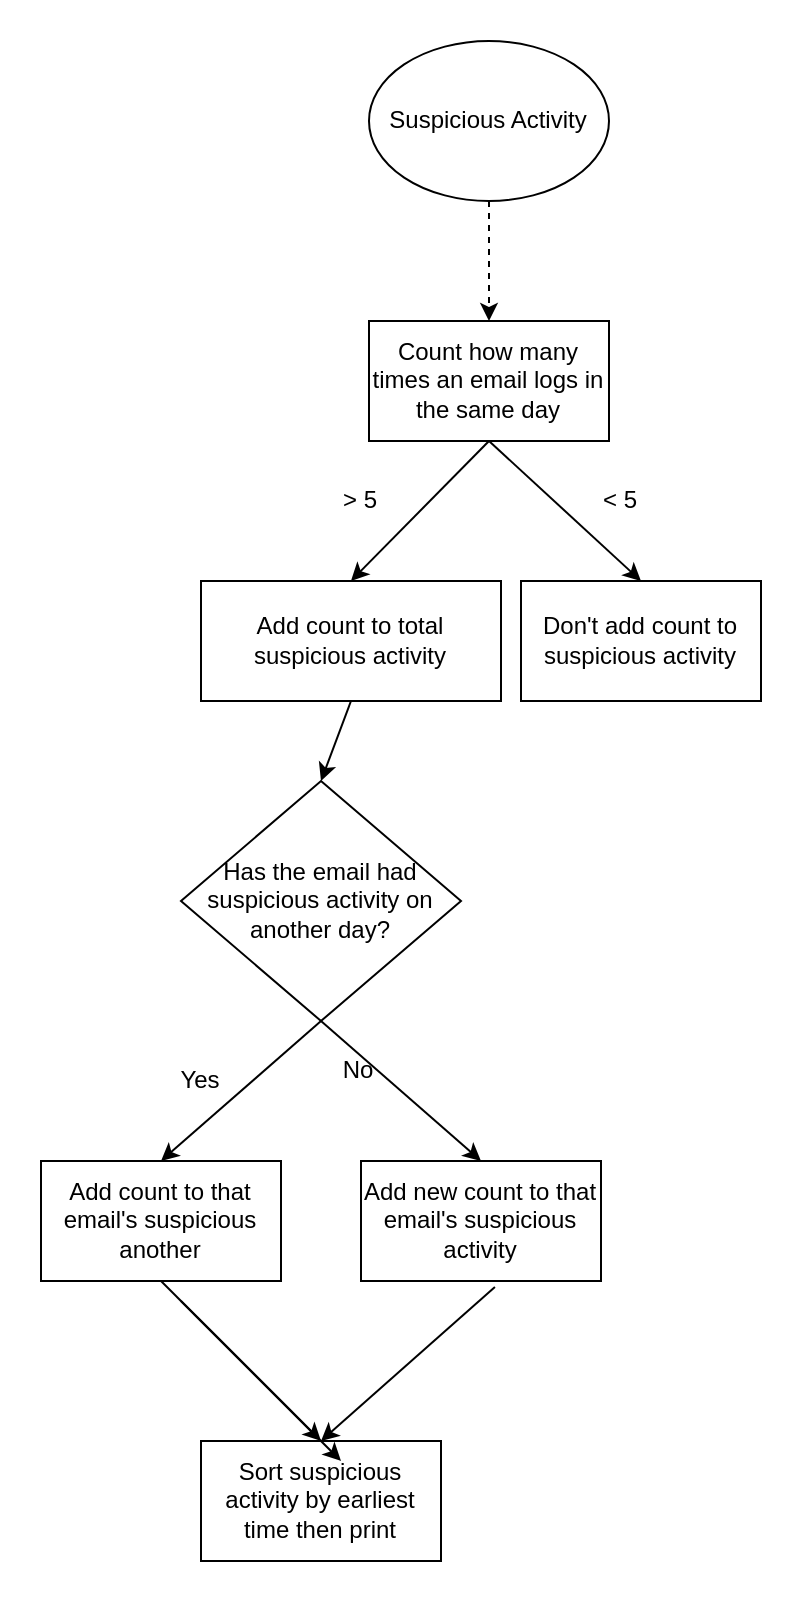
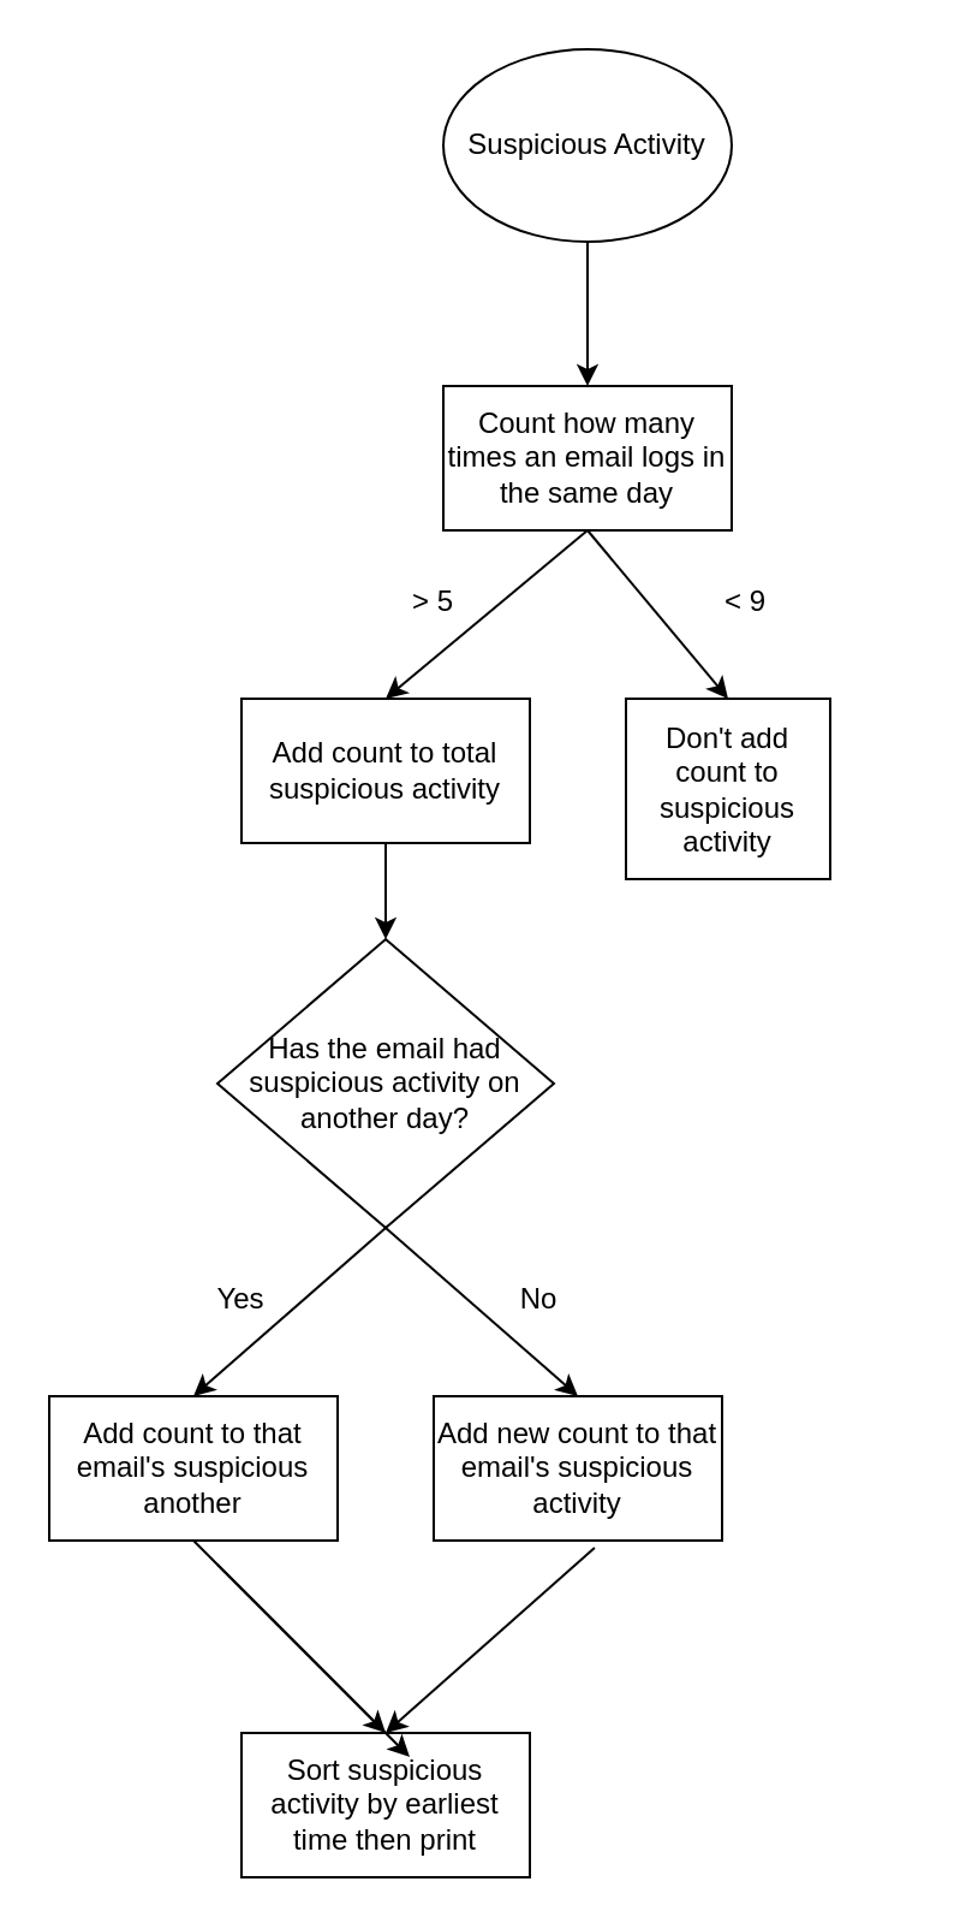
- <mxCell id="4" value="" style="endArrow=classic;html=1;exitX=0.5;exitY=1;exitDx=0;exitDy=0;entryX=0.5;entryY=0;entryDx=0;entryDy=0;dashed=1;" edge="1" parent="1" source="2" target="3"><mxGeometry width="50" height="50" relative="1" as="geometry"><mxPoint x="220" y="410" as="sourcePoint" /><mxPoint x="270" y="360" as="targetPoint" /></mxGeometry></mxCell>
+ <mxCell id="4" value="" style="endArrow=classic;html=1;exitX=0.5;exitY=1;exitDx=0;exitDy=0;entryX=0.5;entryY=0;entryDx=0;entryDy=0;" edge="1" parent="1" source="2" target="3"><mxGeometry width="50" height="50" relative="1" as="geometry"><mxPoint x="220" y="410" as="sourcePoint" /><mxPoint x="270" y="360" as="targetPoint" /></mxGeometry></mxCell>
- <mxCell id="9" value="&amp;lt; 5" style="text;html=1;strokeColor=none;fillColor=none;align=center;verticalAlign=middle;whiteSpace=wrap;rounded=0;" vertex="1" parent="1"><mxGeometry x="290" y="240" width="40" height="20" as="geometry" /></mxCell>
+ <mxCell id="9" value="&amp;lt; 9" style="text;html=1;strokeColor=none;fillColor=none;align=center;verticalAlign=middle;whiteSpace=wrap;rounded=0;" vertex="1" parent="1"><mxGeometry x="290" y="240" width="40" height="20" as="geometry" /></mxCell>
- <mxCell id="6" value="Add count to total suspicious activity" style="rounded=0;whiteSpace=wrap;html=1;" vertex="1" parent="1"><mxGeometry x="100" y="290" width="150" height="60" as="geometry" /></mxCell>
+ <mxCell id="6" value="Add count to total suspicious activity" style="rounded=0;whiteSpace=wrap;html=1;" vertex="1" parent="1"><mxGeometry x="100" y="290" width="120" height="60" as="geometry" /></mxCell>
- <mxCell id="7" value="Don't add count to suspicious activity" style="rounded=0;whiteSpace=wrap;html=1;" vertex="1" parent="1"><mxGeometry x="260" y="290" width="120" height="60" as="geometry" /></mxCell>
+ <mxCell id="7" value="Don't add count to suspicious activity" style="rounded=0;whiteSpace=wrap;html=1;" vertex="1" parent="1"><mxGeometry x="260" y="290" width="85" height="75" as="geometry" /></mxCell>
- <mxCell id="17" value="No" style="text;html=1;strokeColor=none;fillColor=none;align=center;verticalAlign=middle;whiteSpace=wrap;rounded=0;" vertex="1" parent="1"><mxGeometry x="159" y="525" width="40" height="20" as="geometry" /></mxCell>
+ <mxCell id="17" value="No" style="text;html=1;strokeColor=none;fillColor=none;align=center;verticalAlign=middle;whiteSpace=wrap;rounded=0;" vertex="1" parent="1"><mxGeometry x="204" y="530" width="40" height="20" as="geometry" /></mxCell>
